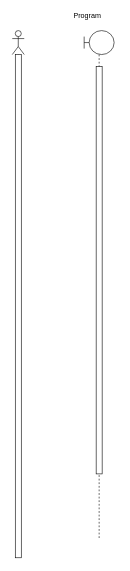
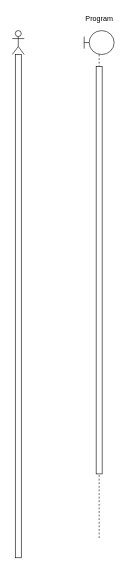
- <mxCell id="6" value="Program" style="text;html=1;align=center;verticalAlign=middle;resizable=0;points=[];autosize=1;" vertex="1" parent="1"><mxGeometry x="115" y="15" width="60" height="20" as="geometry" /></mxCell>
+ <mxCell id="6" value="Program" style="text;html=1;align=center;verticalAlign=middle;resizable=0;points=[];autosize=1;" vertex="1" parent="1"><mxGeometry x="135" y="20" width="60" height="20" as="geometry" /></mxCell>
